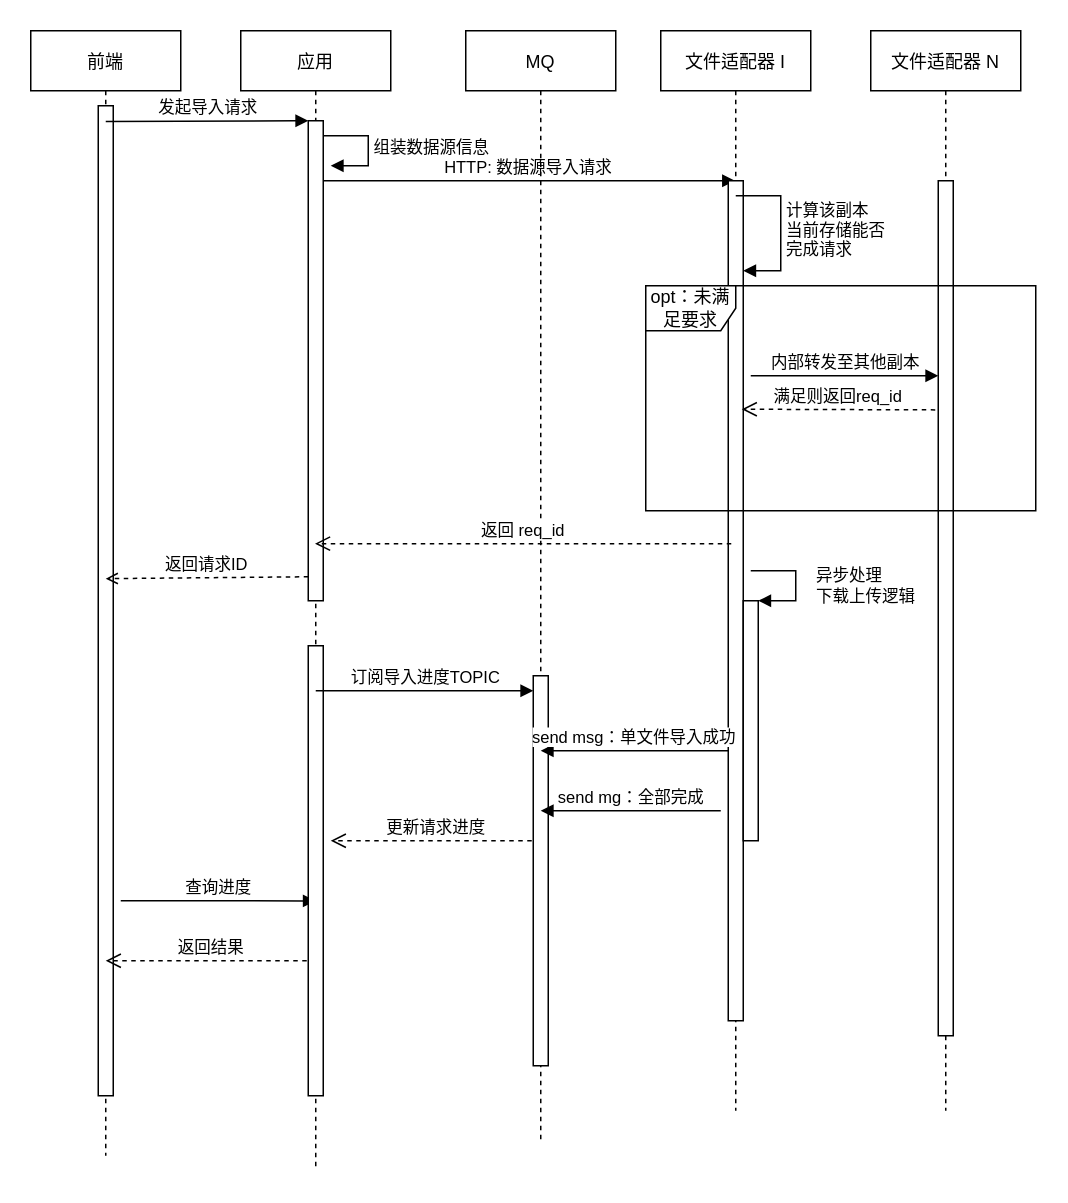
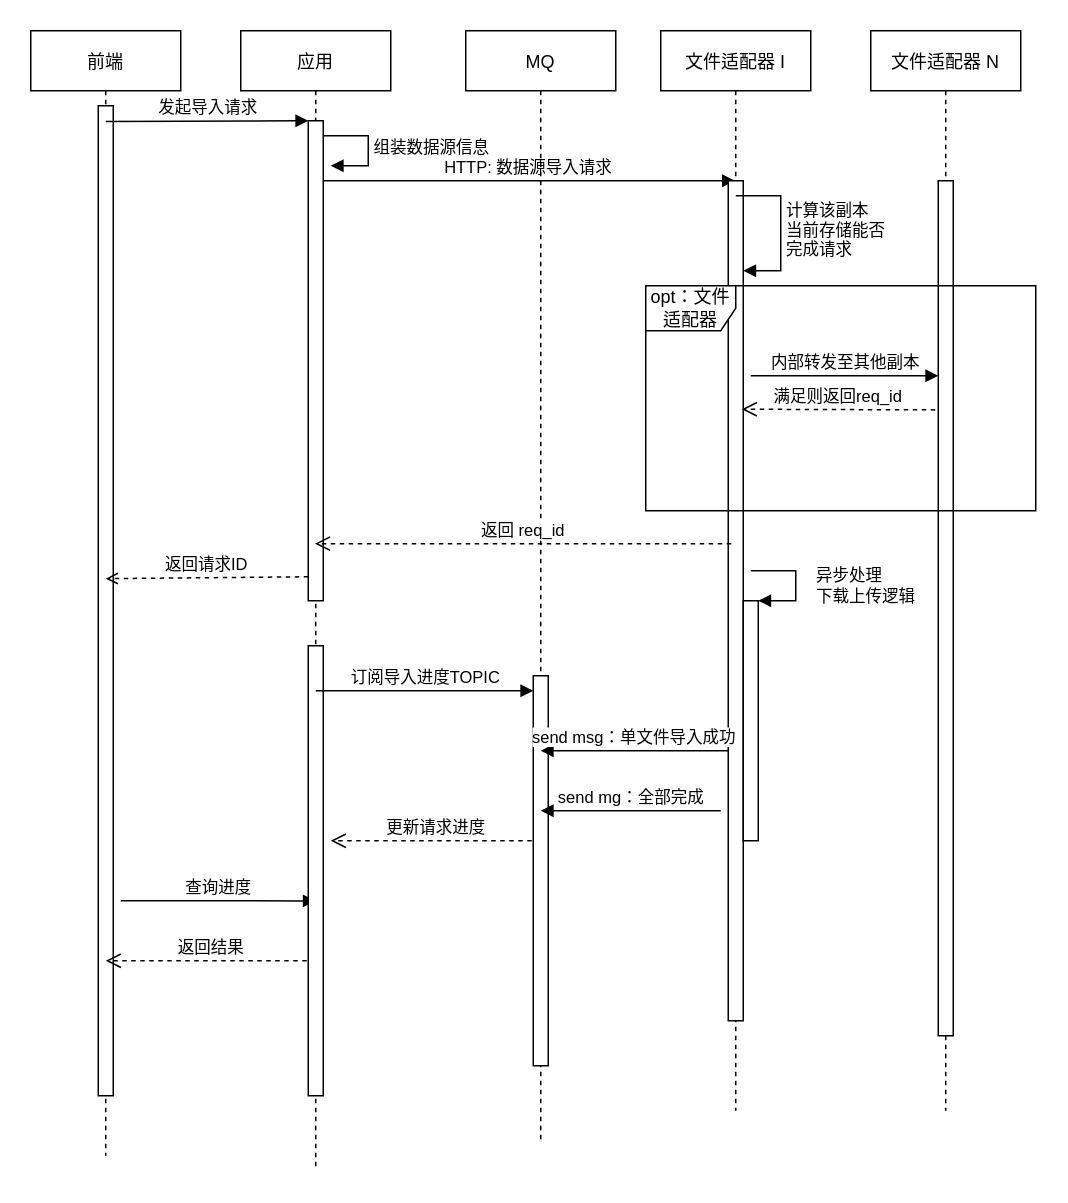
- <mxCell id="29" value="opt：未满足要求" style="shape=umlFrame;whiteSpace=wrap;html=1;fillStyle=auto;" parent="1" vertex="1"><mxGeometry x="430" y="190" width="260" height="150" as="geometry" /></mxCell>
+ <mxCell id="29" value="opt：文件适配器" style="shape=umlFrame;whiteSpace=wrap;html=1;fillStyle=auto;" parent="1" vertex="1"><mxGeometry x="430" y="190" width="260" height="150" as="geometry" /></mxCell>
